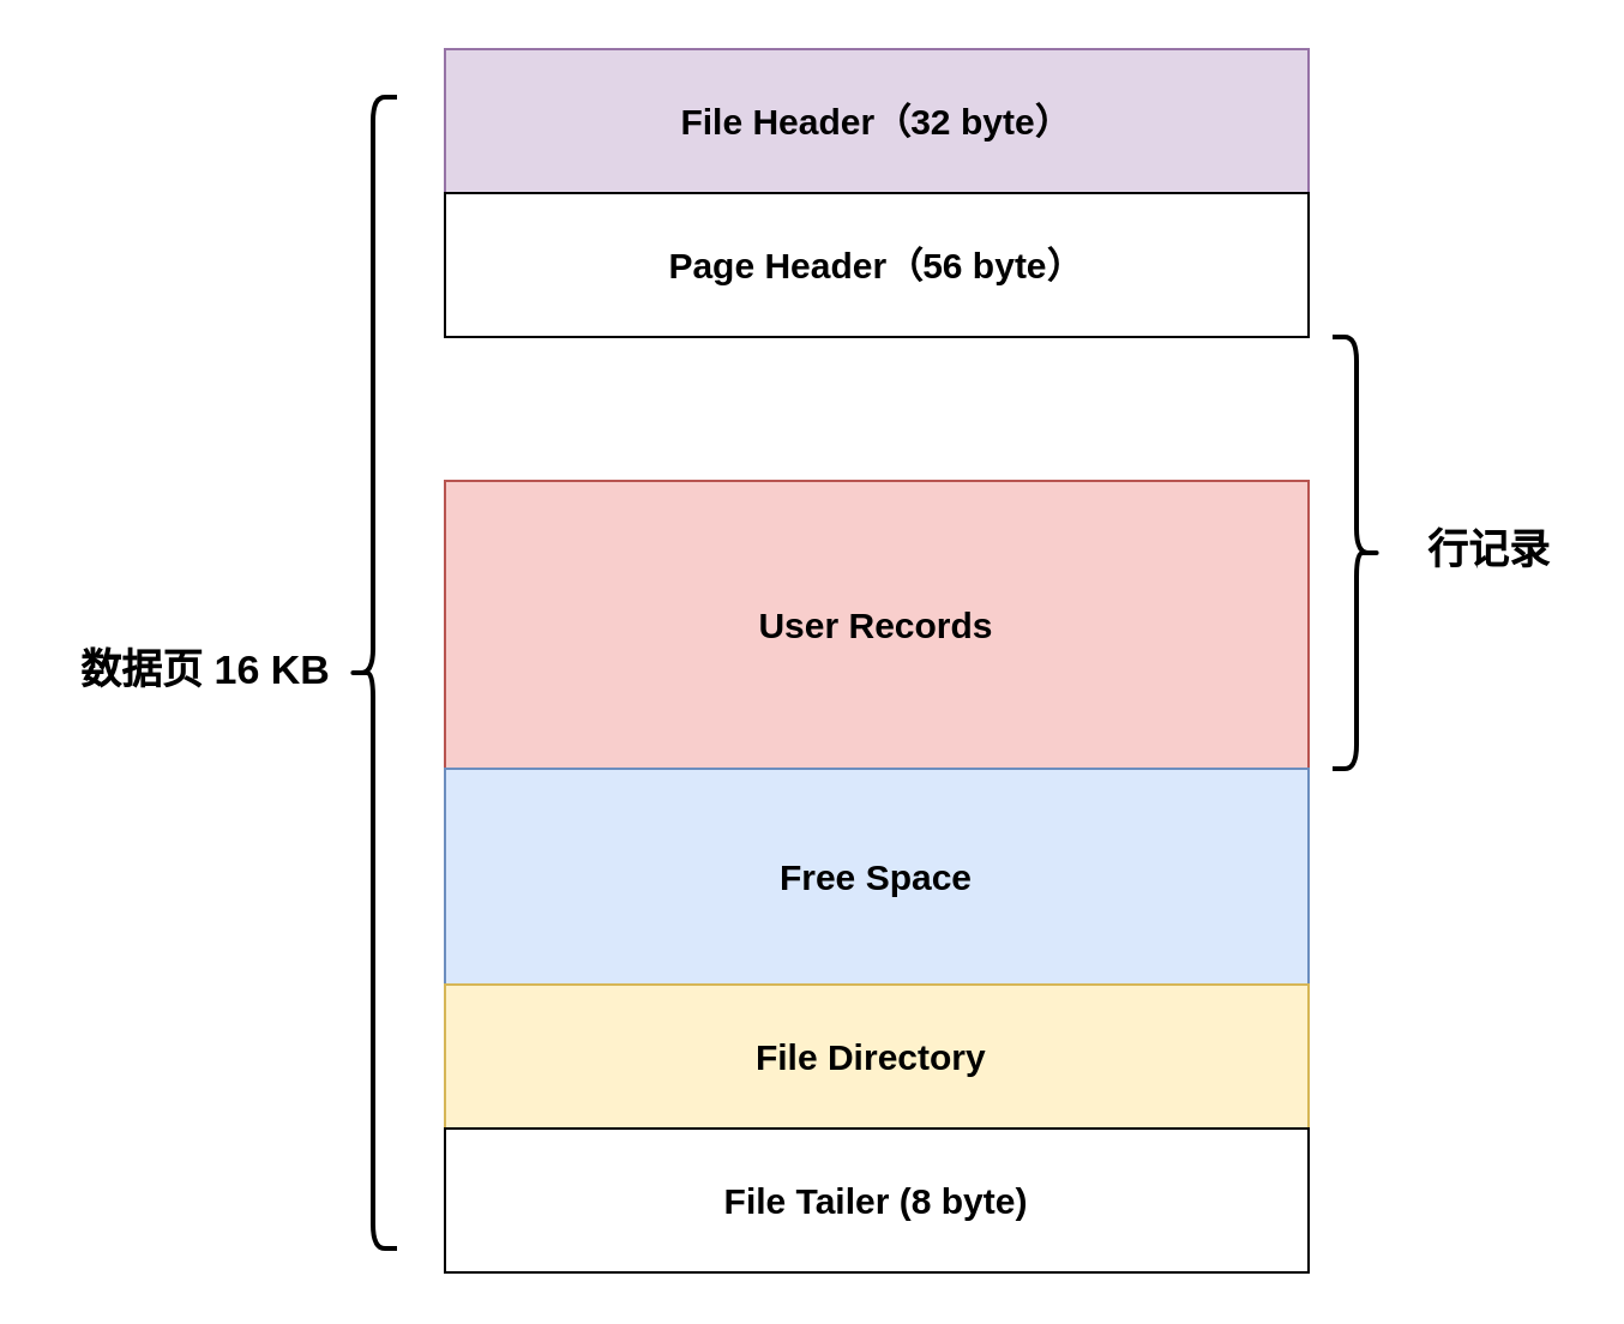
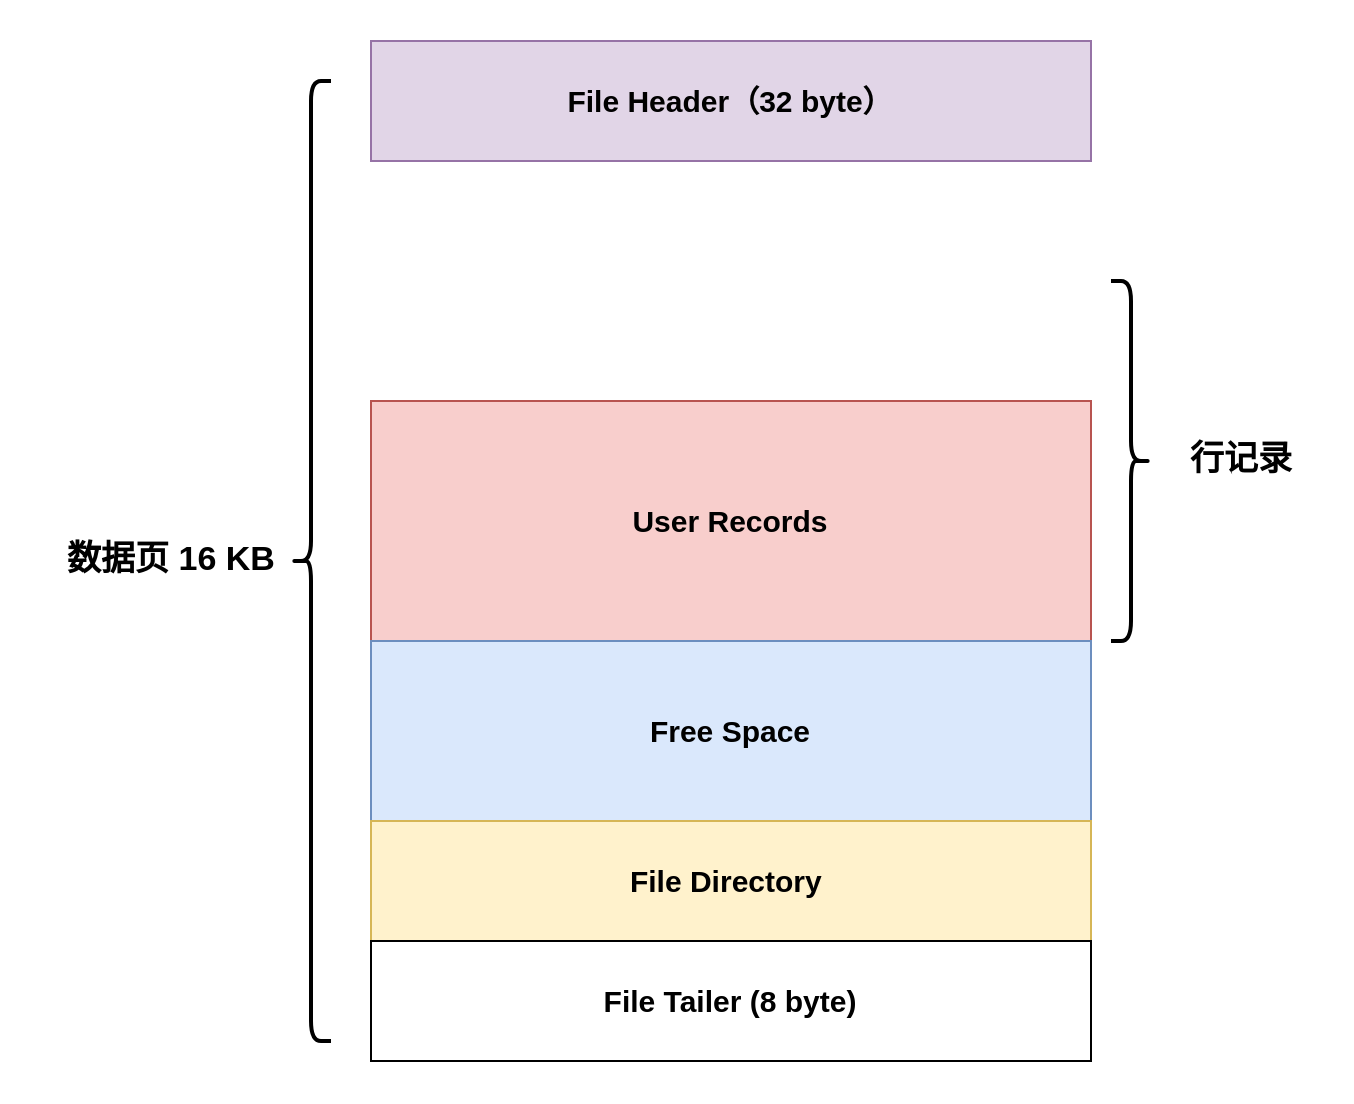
- <mxCell id="3" value="Page Header（56 byte）" style="rounded=0;whiteSpace=wrap;html=1;fontSize=15;fontStyle=1" vertex="1" parent="1"><mxGeometry x="185" y="80" width="360" height="60" as="geometry" /></mxCell>
